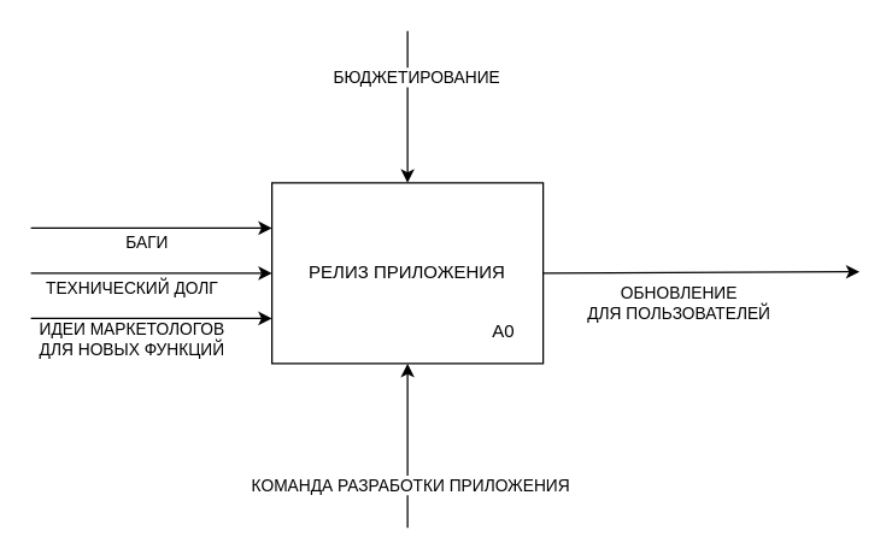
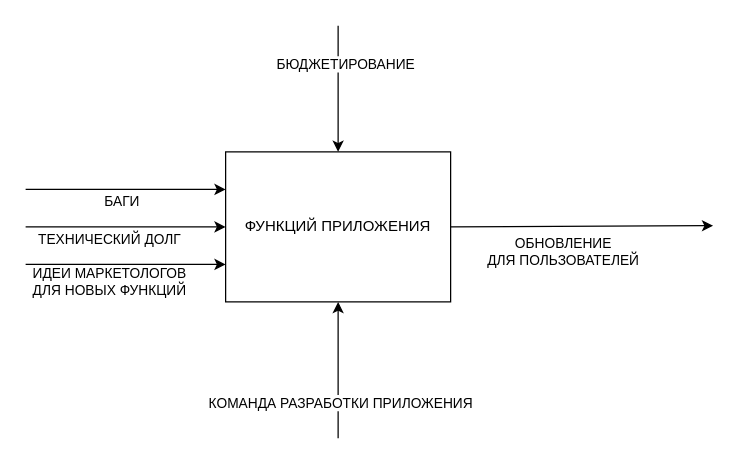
- <mxCell id="2" value="РЕЛИЗ ПРИЛОЖЕНИЯ" style="rounded=0;whiteSpace=wrap;html=1;" parent="1" vertex="1"><mxGeometry x="180" y="121" width="180" height="120" as="geometry" /></mxCell>
+ <mxCell id="2" value="ФУНКЦИЙ ПРИЛОЖЕНИЯ" style="rounded=0;whiteSpace=wrap;html=1;" parent="1" vertex="1"><mxGeometry x="180" y="121" width="180" height="120" as="geometry" /></mxCell>
- <mxCell id="13" value="А0" style="text;html=1;strokeColor=none;fillColor=none;align=center;verticalAlign=middle;whiteSpace=wrap;rounded=0;" parent="1" vertex="1"><mxGeometry x="314" y="210" width="40" height="20" as="geometry" /></mxCell>
